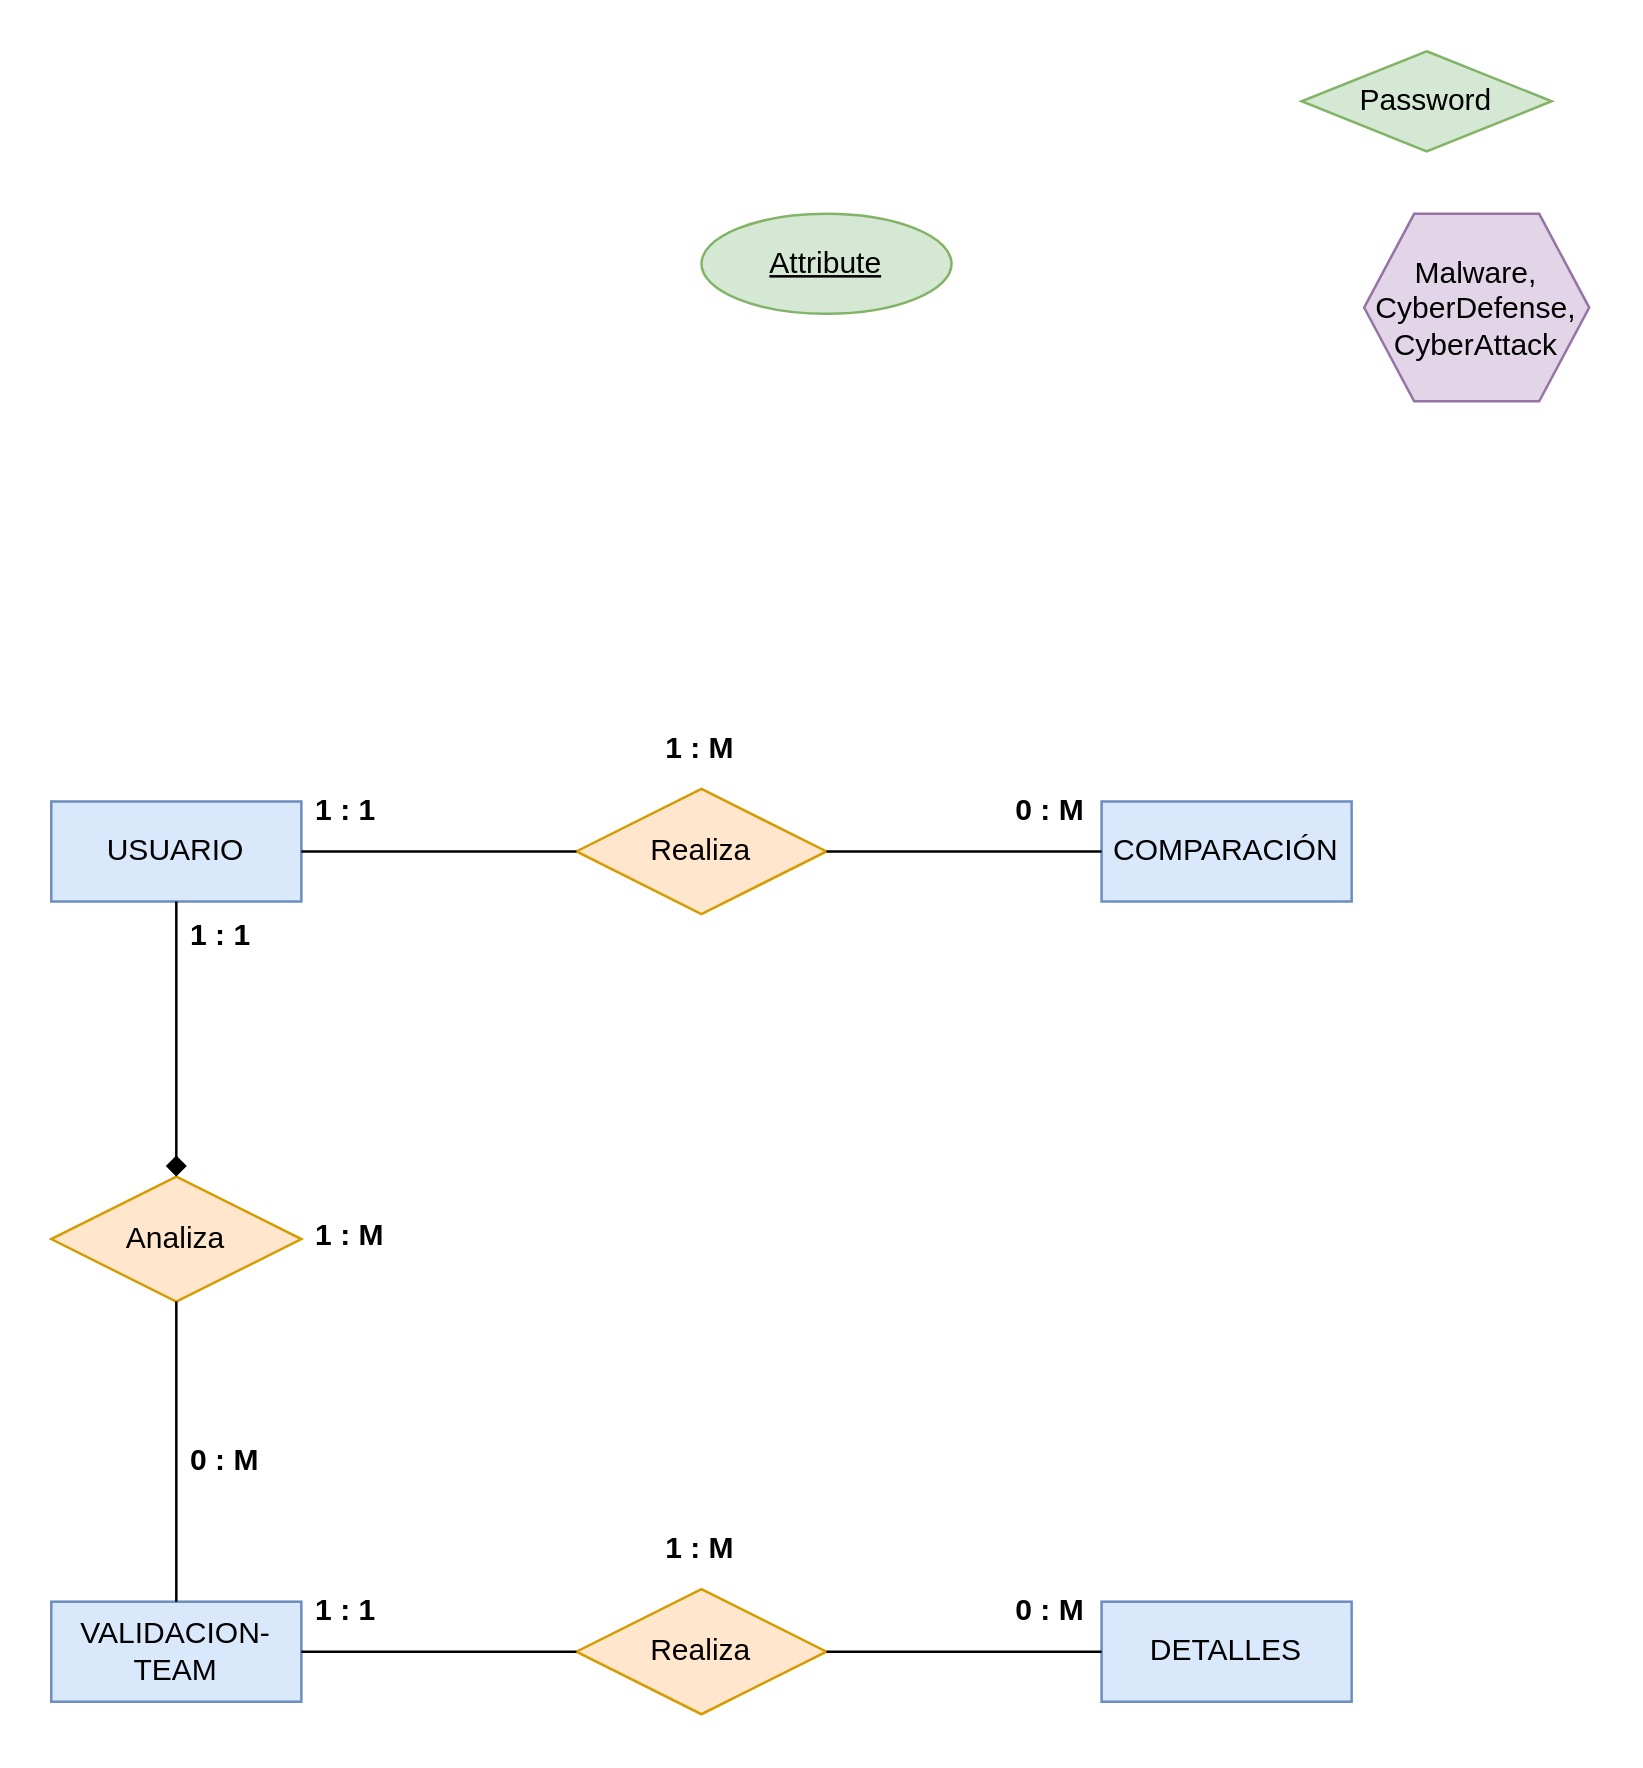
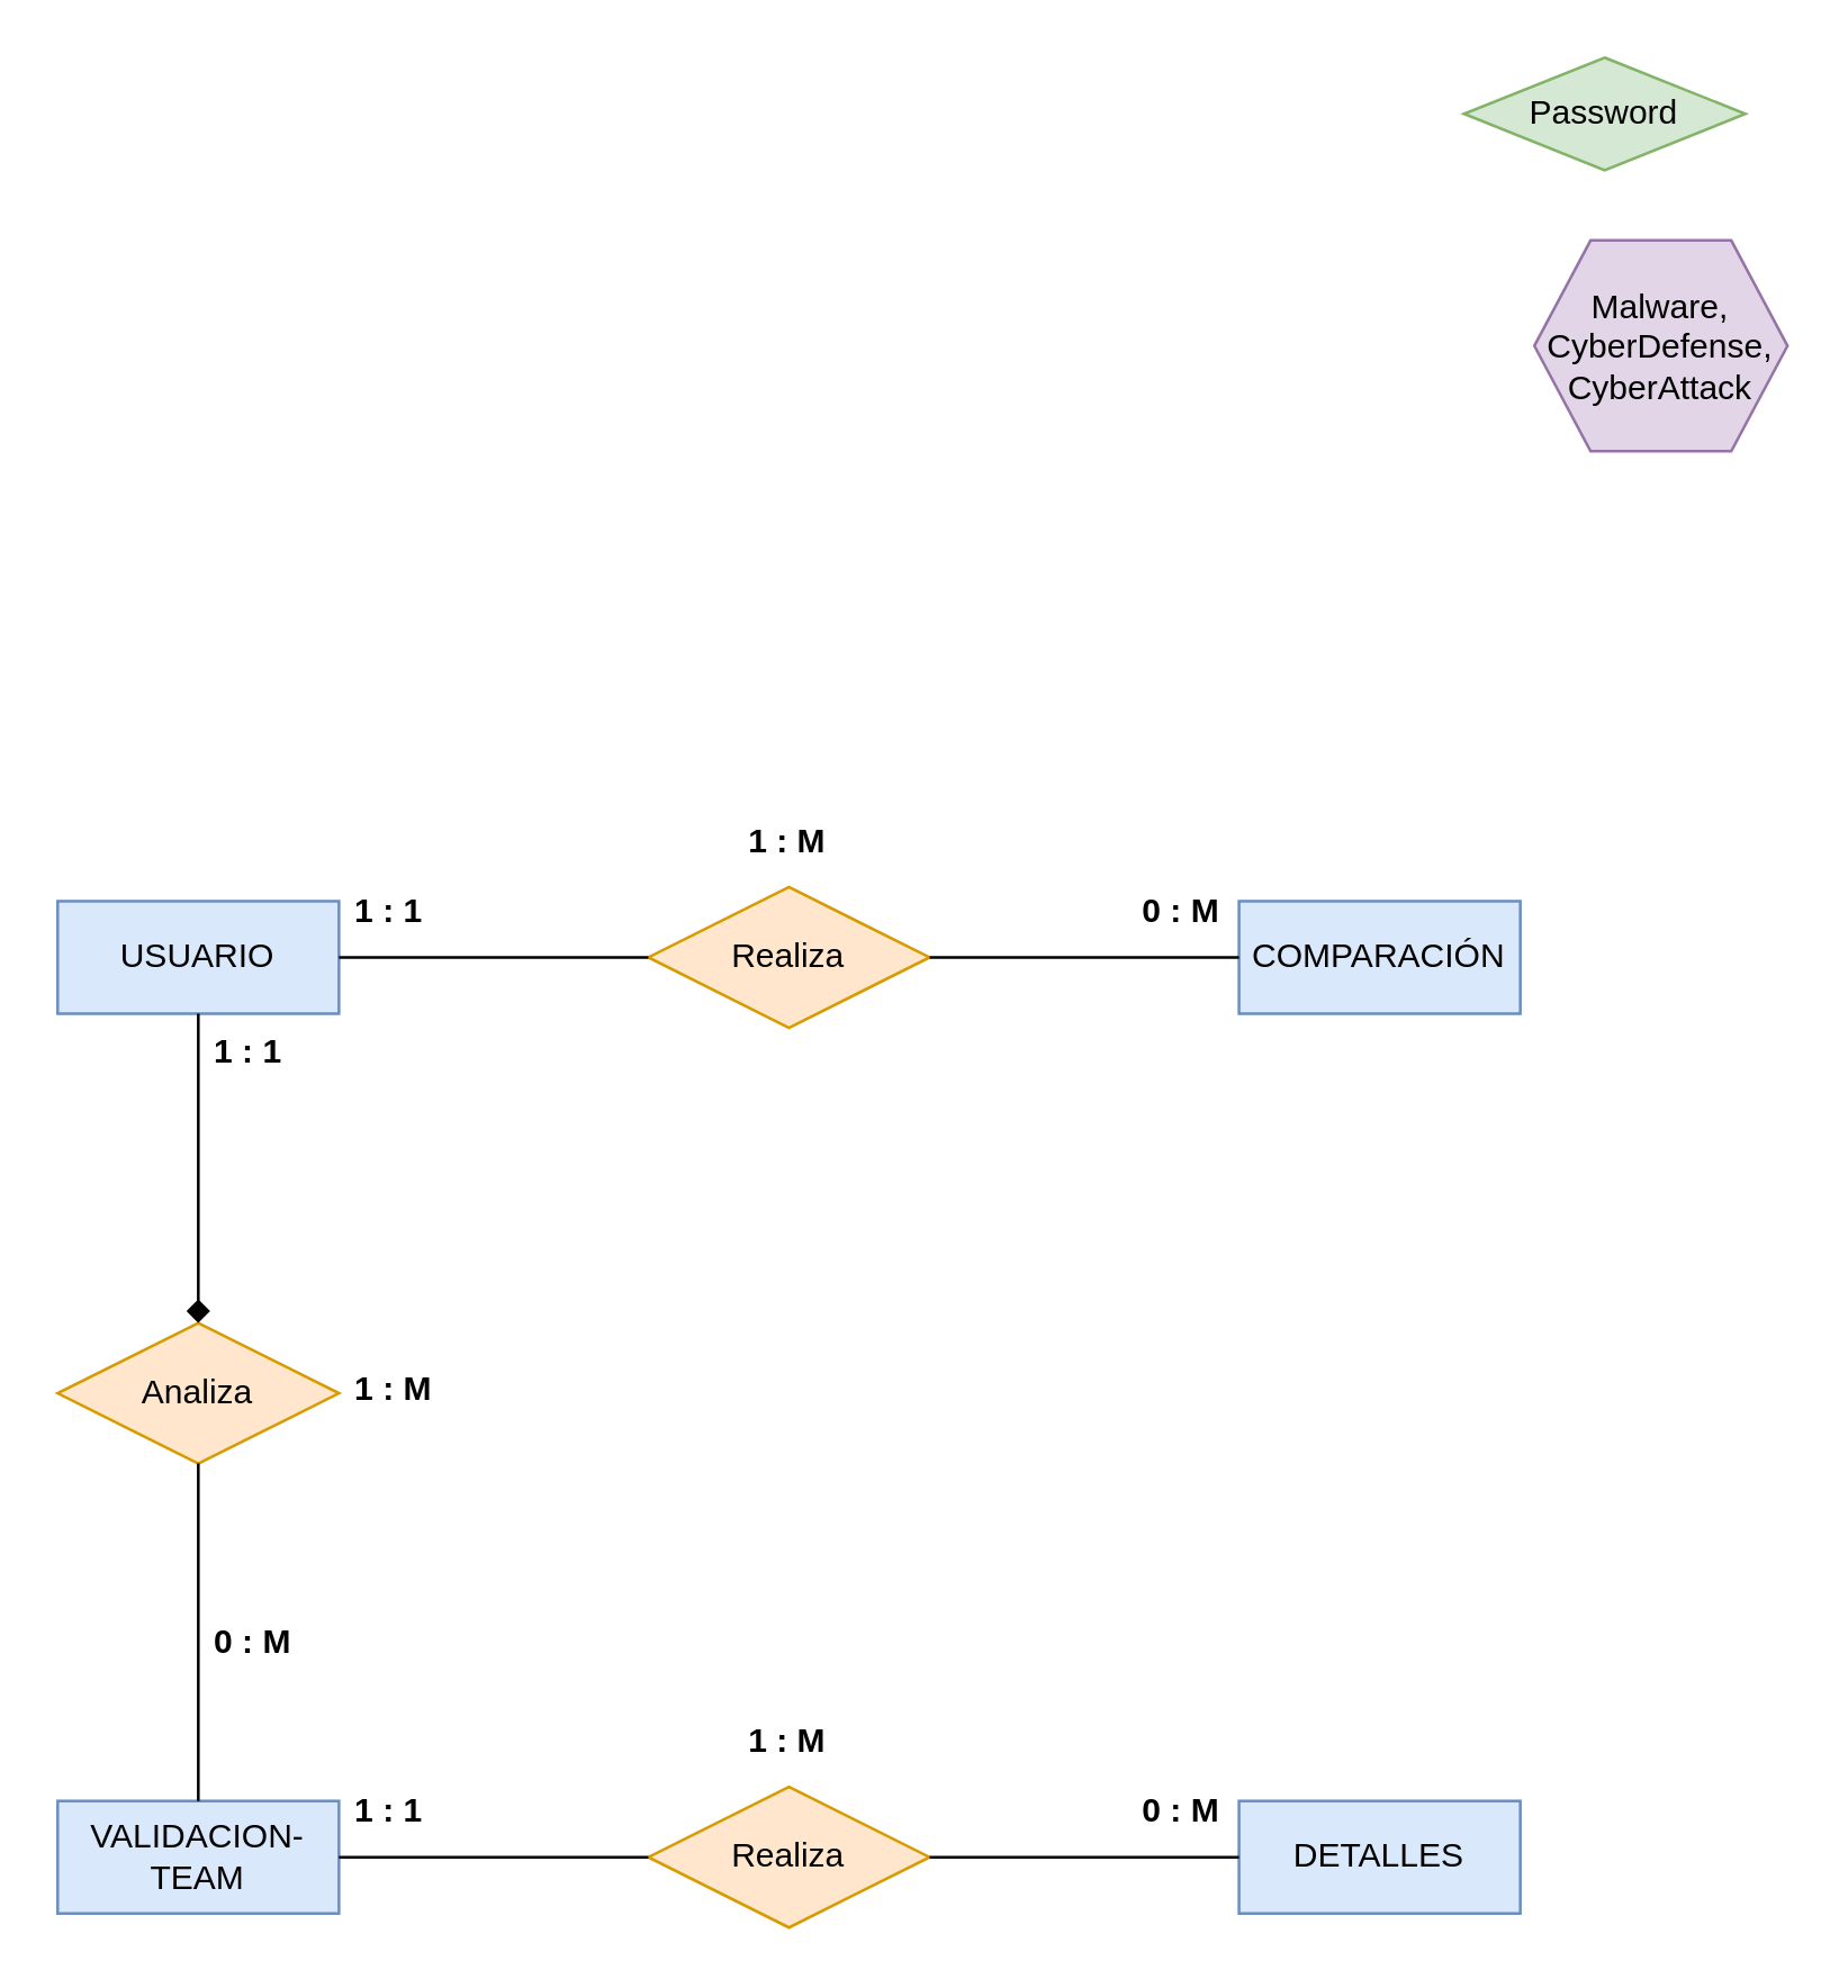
- <mxCell id="26" value="Attribute" style="ellipse;whiteSpace=wrap;html=1;align=center;fontStyle=4;fillColor=#d5e8d4;strokeColor=#82b366;" vertex="1" parent="1"><mxGeometry x="280" y="85" width="100" height="40" as="geometry" /></mxCell>
